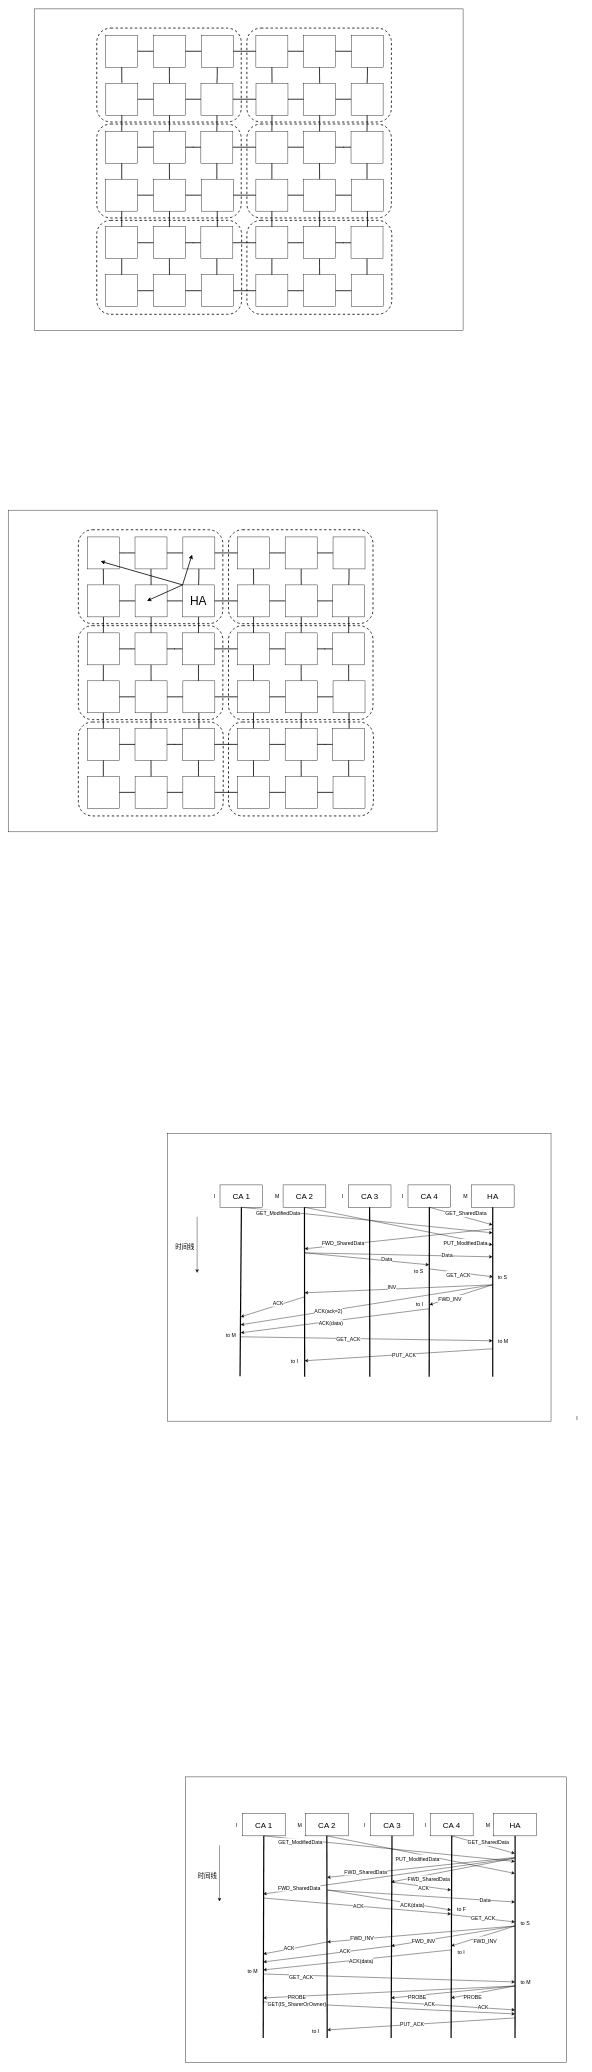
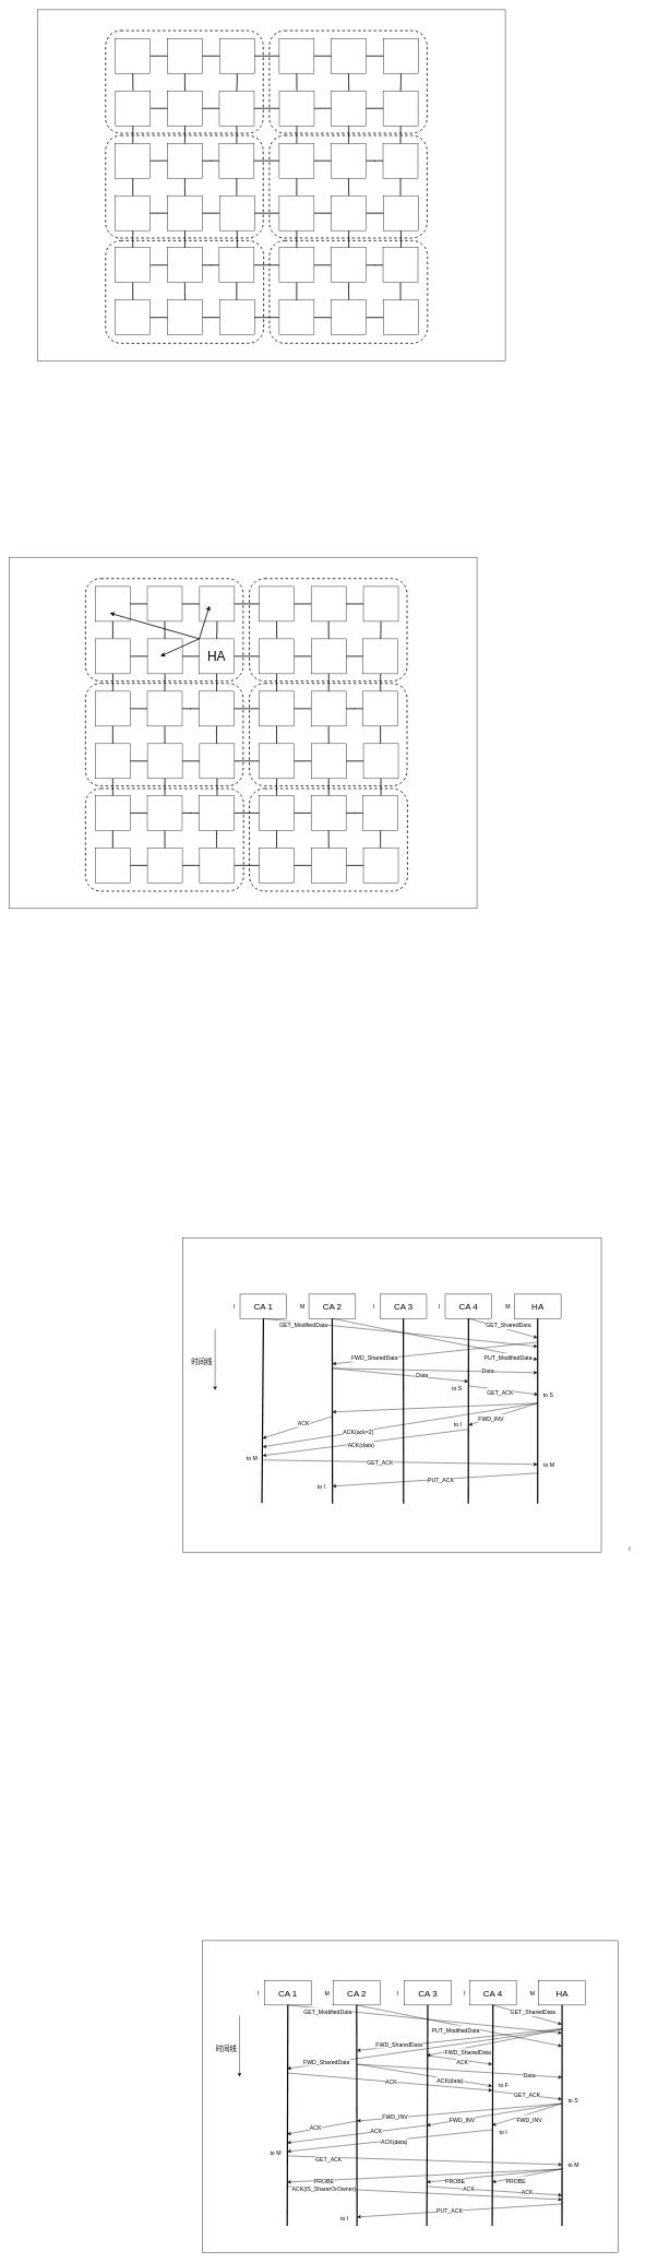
- <mxCell id="259" value="&lt;span style=&quot;font-size: 13px;&quot;&gt;INV&lt;br&gt;&lt;/span&gt;" style="text;html=1;align=center;verticalAlign=middle;resizable=0;points=[];autosize=1;strokeColor=none;fillColor=none;fontSize=16;labelBackgroundColor=default;" parent="1" vertex="1"><mxGeometry x="955.16" y="3202" width="50" height="30" as="geometry" /></mxCell>
- <mxCell id="335" value="&lt;span style=&quot;font-size: 13px;&quot;&gt;GET(IS_SharerOrOwner)&lt;br&gt;&lt;/span&gt;" style="text;html=1;align=center;verticalAlign=middle;resizable=0;points=[];autosize=1;strokeColor=none;fillColor=none;fontSize=16;labelBackgroundColor=default;" parent="1" vertex="1"><mxGeometry x="657.15" y="4996" width="170" height="30" as="geometry" /></mxCell>
+ <mxCell id="335" value="&lt;span style=&quot;font-size: 13px;&quot;&gt;ACK(IS_SharerOrOwner)&lt;br&gt;&lt;/span&gt;" style="text;html=1;align=center;verticalAlign=middle;resizable=0;points=[];autosize=1;strokeColor=none;fillColor=none;fontSize=16;labelBackgroundColor=default;" parent="1" vertex="1"><mxGeometry x="657.15" y="4996" width="170" height="30" as="geometry" /></mxCell>
